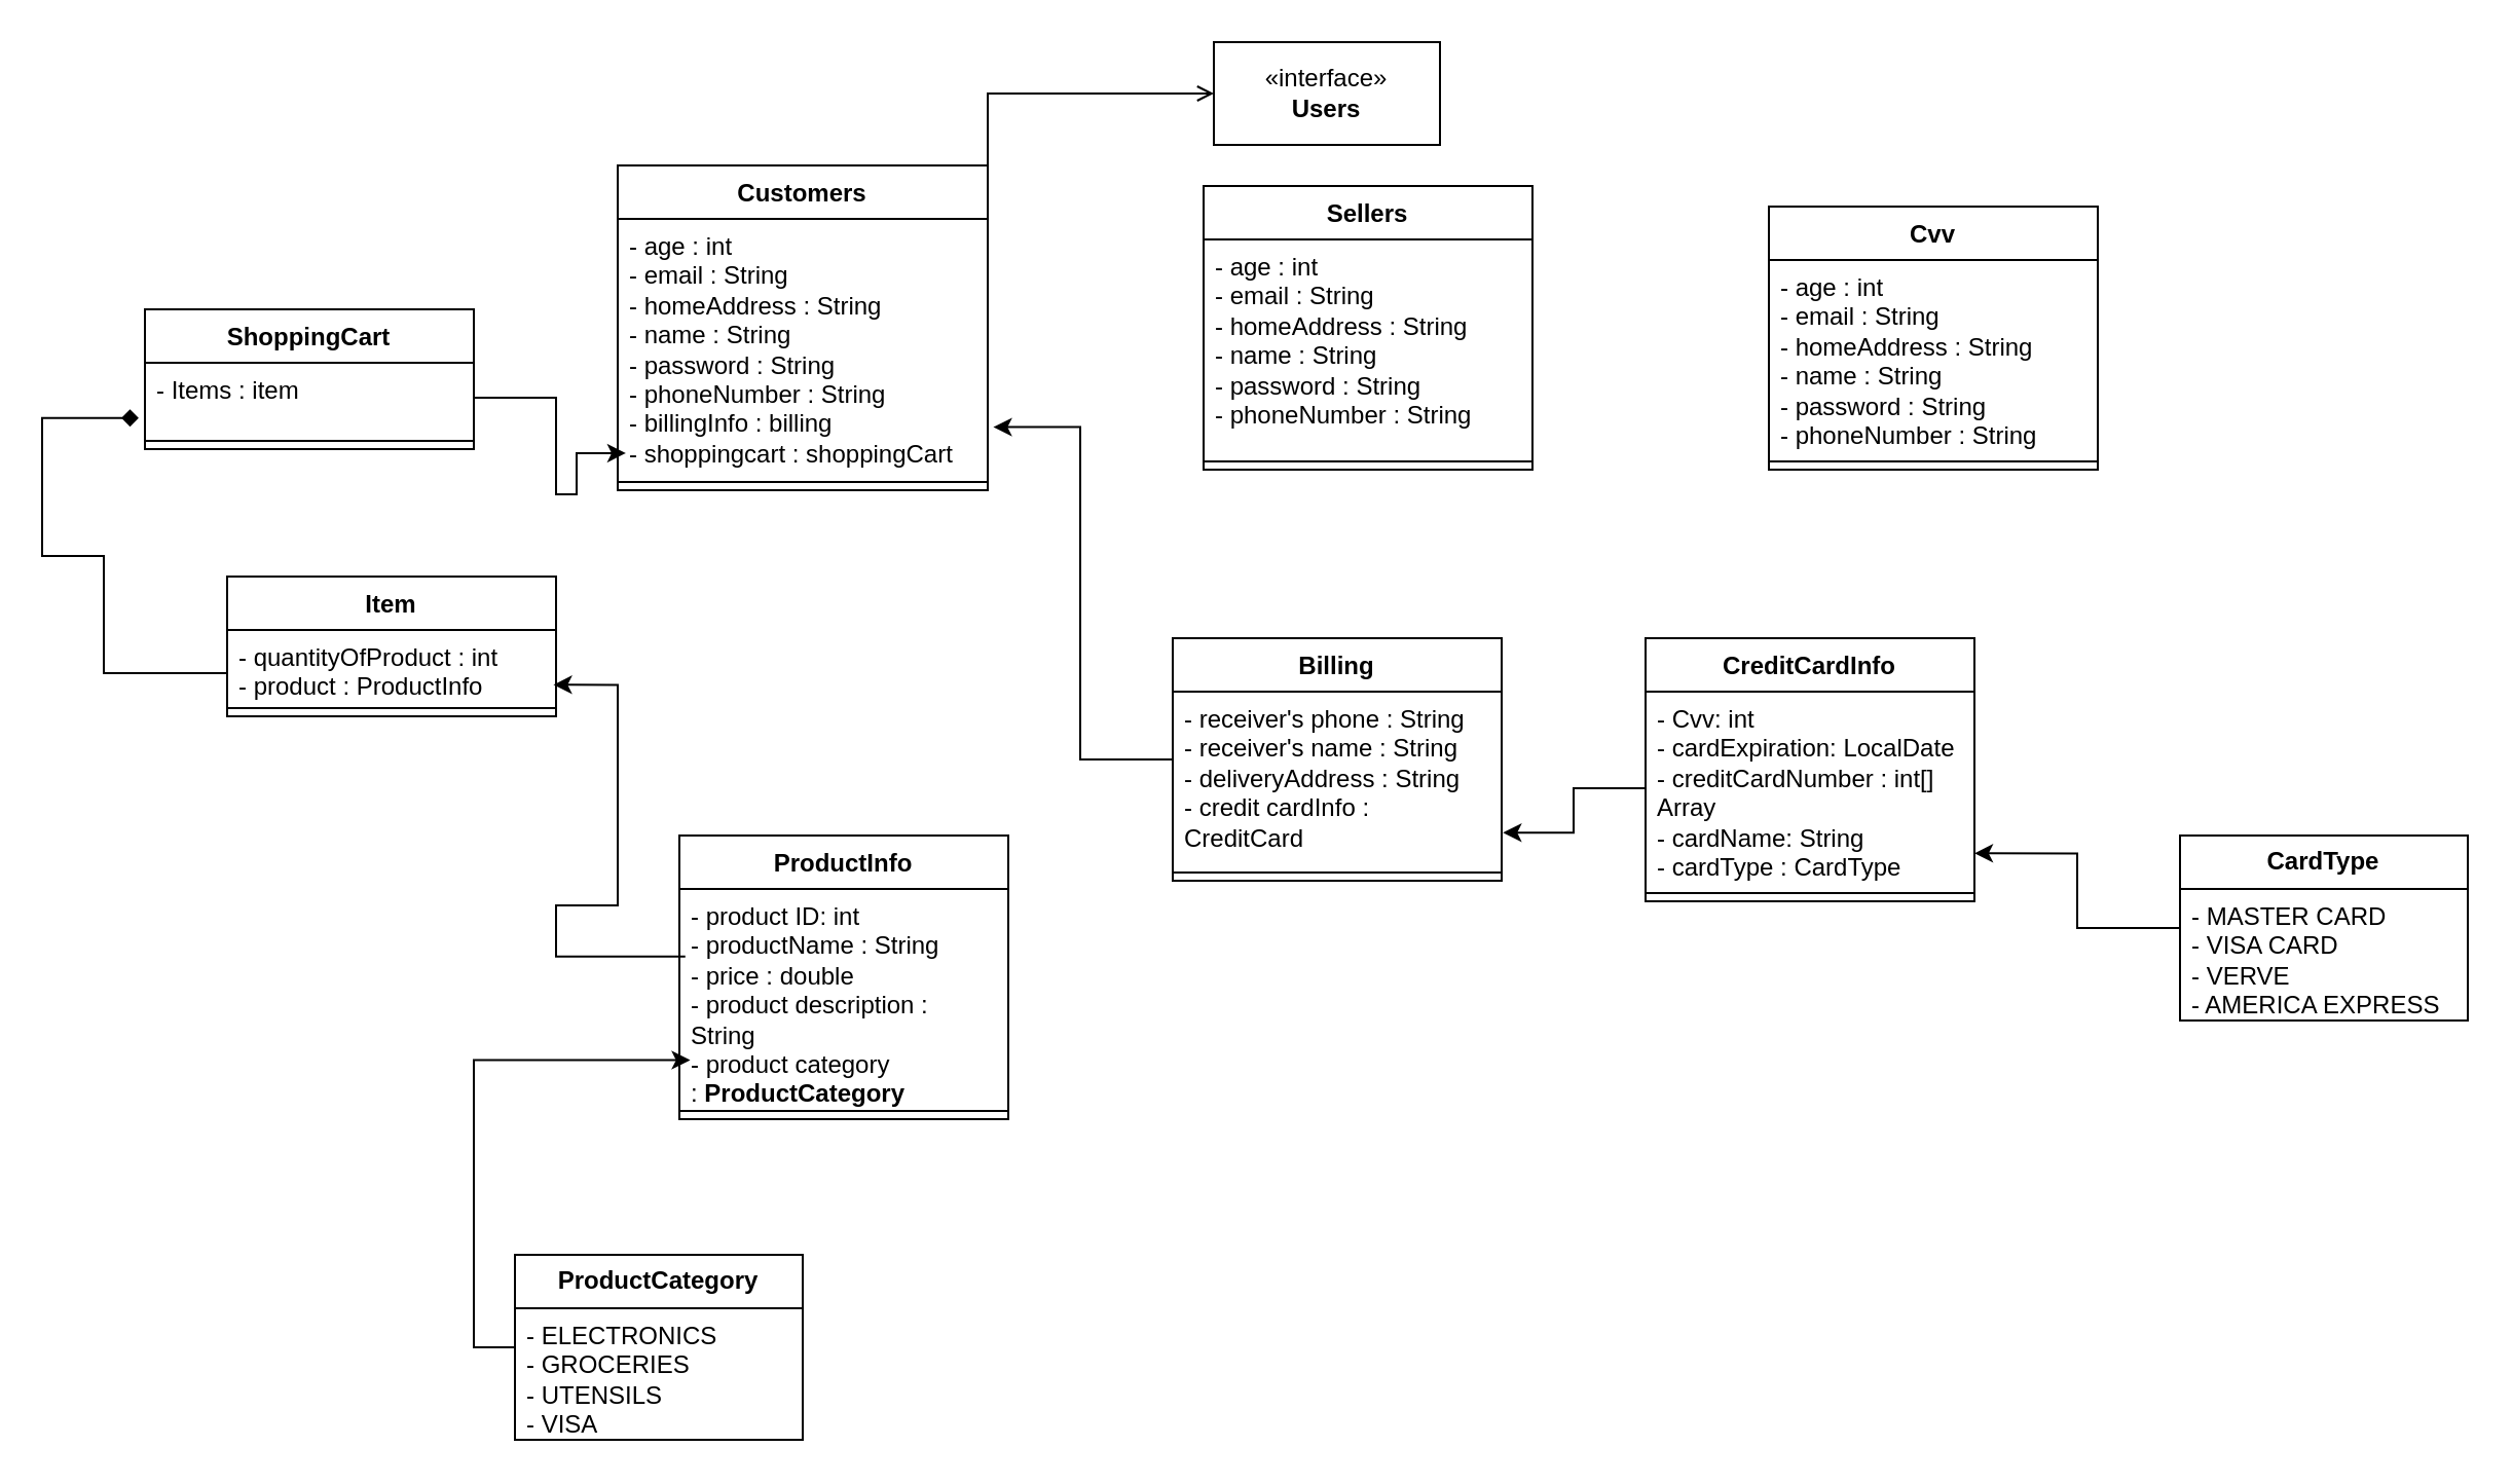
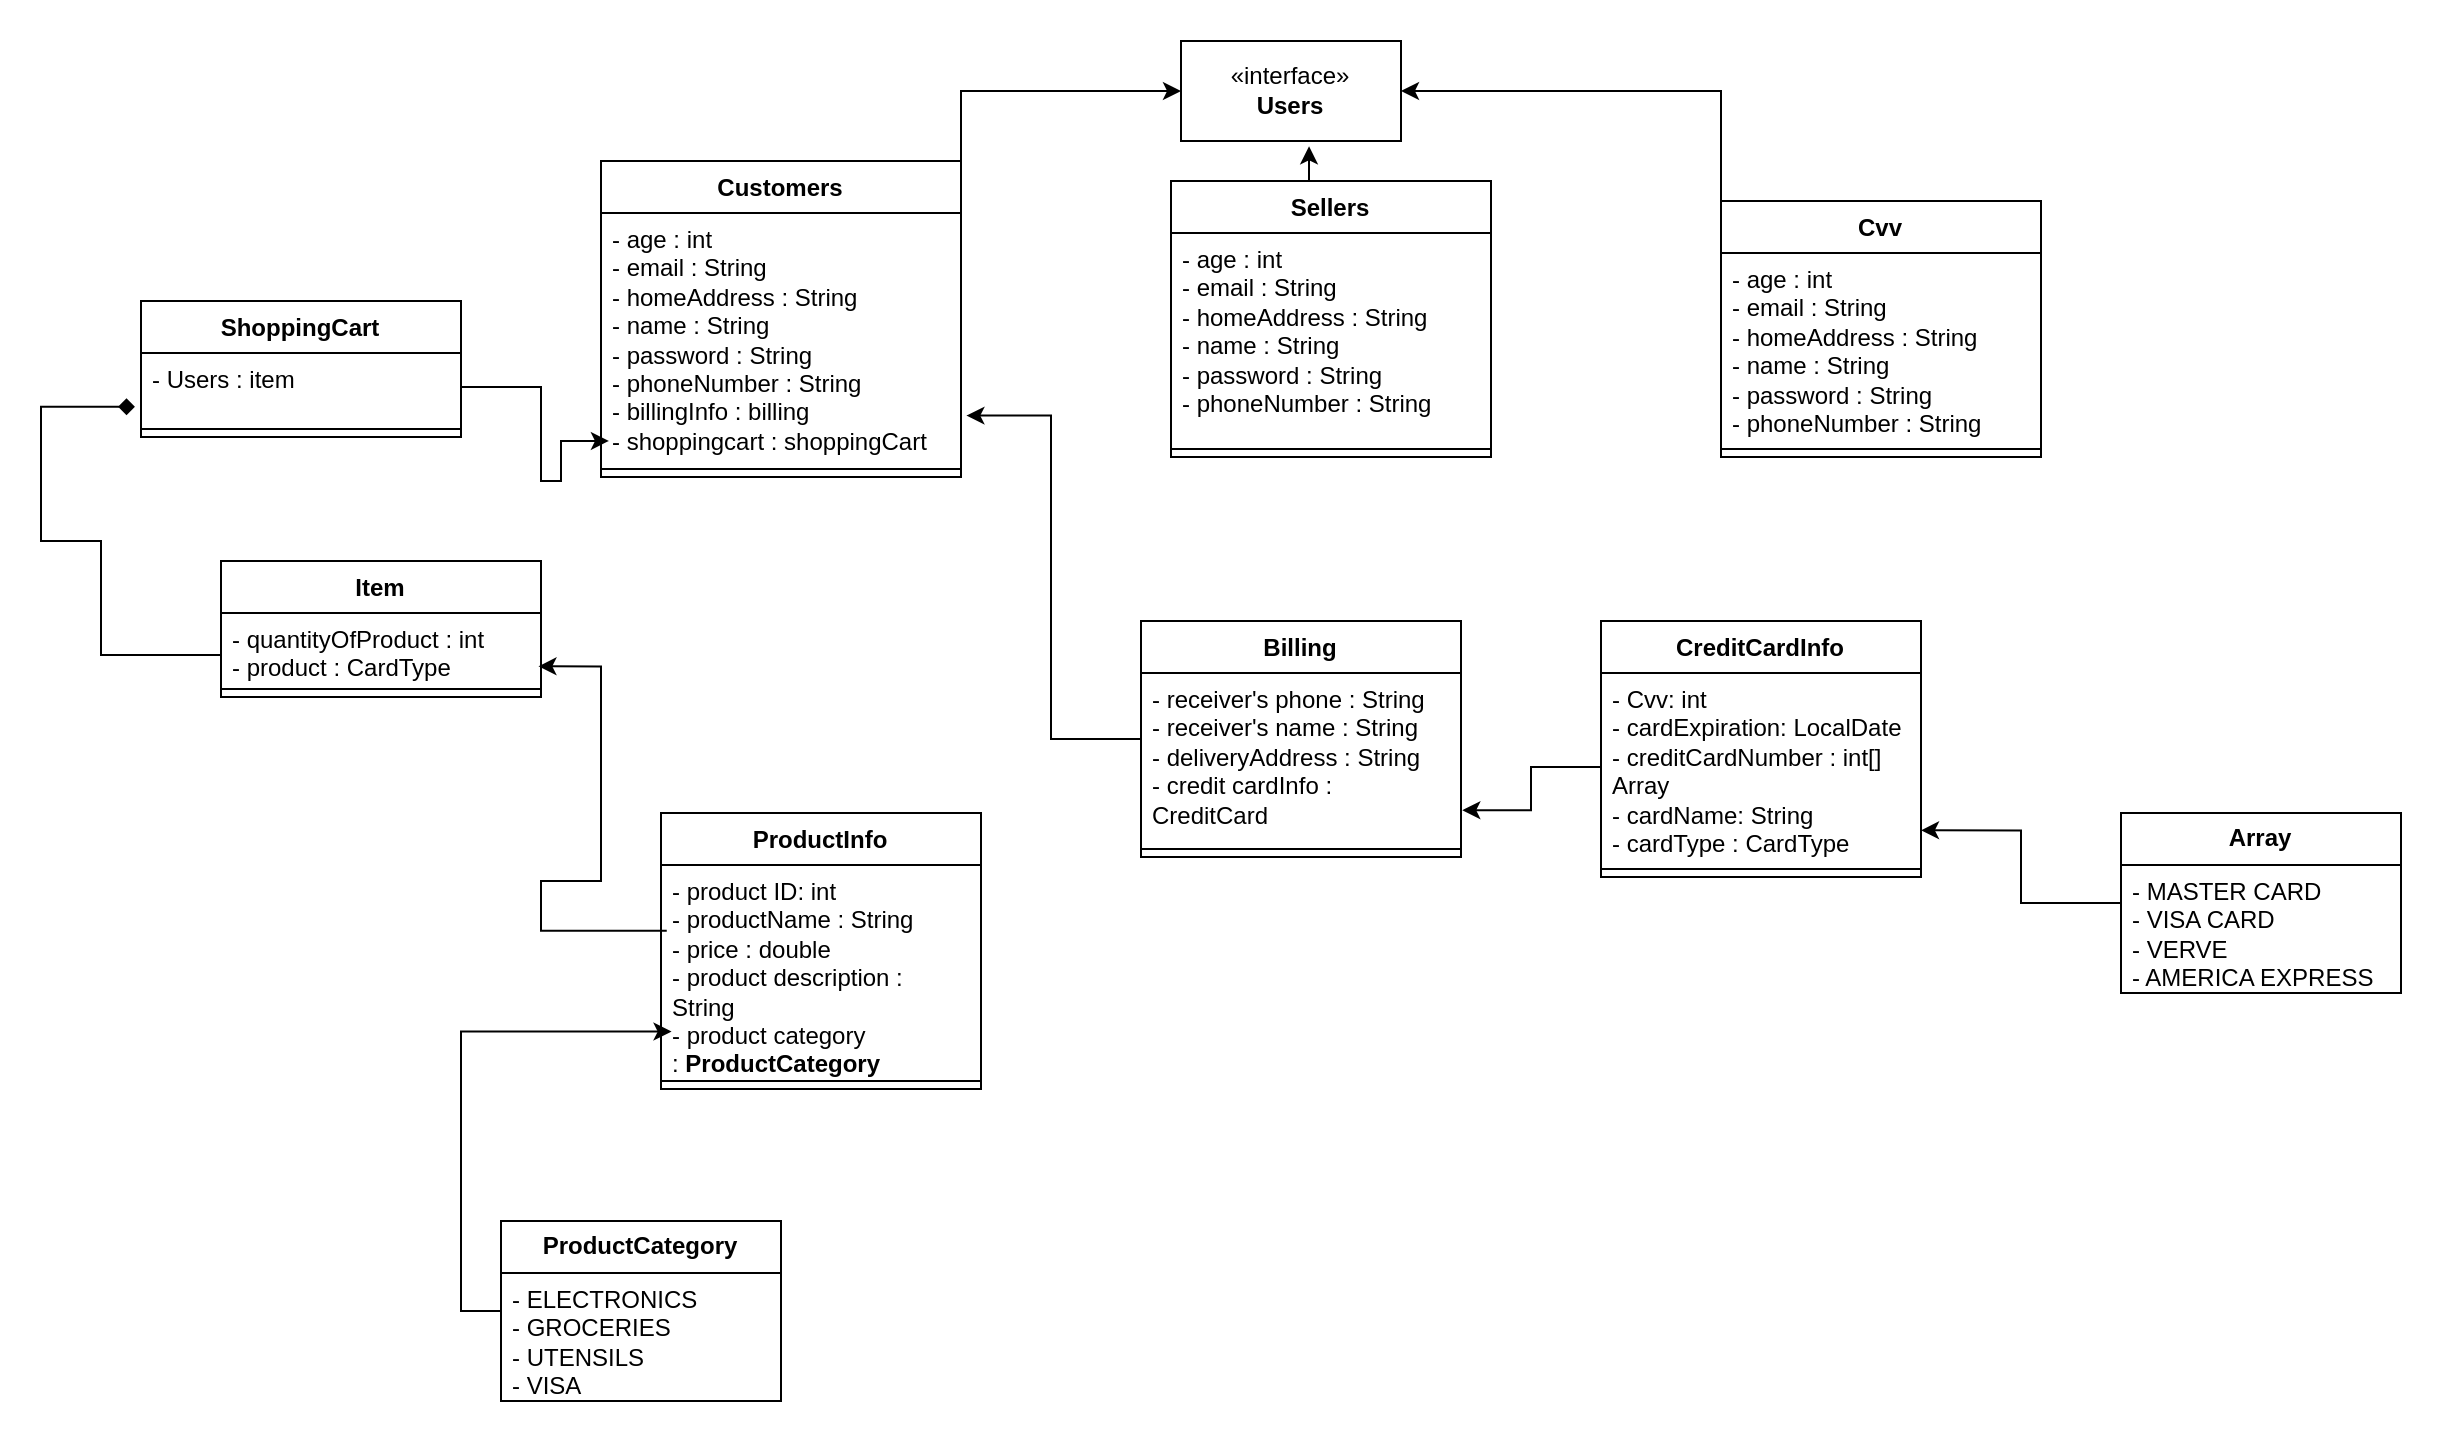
- <mxCell id="2" style="edgeStyle=orthogonalEdgeStyle;rounded=0;orthogonalLoop=1;jettySize=auto;html=1;exitX=1;exitY=0;exitDx=0;exitDy=0;entryX=0;entryY=0.5;entryDx=0;entryDy=0;endArrow=open;" edge="1" parent="1" source="3" target="30"><mxGeometry relative="1" as="geometry" /></mxCell>
+ <mxCell id="2" style="edgeStyle=orthogonalEdgeStyle;rounded=0;orthogonalLoop=1;jettySize=auto;html=1;exitX=1;exitY=0;exitDx=0;exitDy=0;entryX=0;entryY=0.5;entryDx=0;entryDy=0;" edge="1" parent="1" source="3" target="30"><mxGeometry relative="1" as="geometry" /></mxCell>
+ <mxCell id="9" style="edgeStyle=orthogonalEdgeStyle;rounded=0;orthogonalLoop=1;jettySize=auto;html=1;exitX=0;exitY=0;exitDx=0;exitDy=0;entryX=1;entryY=0.5;entryDx=0;entryDy=0;" edge="1" parent="1" source="10" target="30"><mxGeometry relative="1" as="geometry" /></mxCell>
+ <mxCell id="34" style="edgeStyle=orthogonalEdgeStyle;rounded=0;orthogonalLoop=1;jettySize=auto;html=1;exitX=0.5;exitY=0;exitDx=0;exitDy=0;entryX=0.582;entryY=1.053;entryDx=0;entryDy=0;entryPerimeter=0;" edge="1" parent="1" source="6" target="30"><mxGeometry relative="1" as="geometry" /></mxCell>
- <mxCell id="32" value="- Items : item" style="text;strokeColor=none;fillColor=none;align=left;verticalAlign=top;spacingLeft=4;spacingRight=4;overflow=hidden;rotatable=0;points=[[0,0.5],[1,0.5]];portConstraint=eastwest;whiteSpace=wrap;html=1;" vertex="1" parent="31"><mxGeometry y="26" width="160" height="34" as="geometry" /></mxCell>
+ <mxCell id="32" value="- Users : item" style="text;strokeColor=none;fillColor=none;align=left;verticalAlign=top;spacingLeft=4;spacingRight=4;overflow=hidden;rotatable=0;points=[[0,0.5],[1,0.5]];portConstraint=eastwest;whiteSpace=wrap;html=1;" vertex="1" parent="31"><mxGeometry y="26" width="160" height="34" as="geometry" /></mxCell>
- <mxCell id="18" value="- quantityOfProduct : int&lt;div&gt;- product : ProductInfo&lt;/div&gt;" style="text;strokeColor=none;fillColor=none;align=left;verticalAlign=top;spacingLeft=4;spacingRight=4;overflow=hidden;rotatable=0;points=[[0,0.5],[1,0.5]];portConstraint=eastwest;whiteSpace=wrap;html=1;" vertex="1" parent="17"><mxGeometry y="26" width="160" height="34" as="geometry" /></mxCell>
+ <mxCell id="18" value="- quantityOfProduct : int&lt;div&gt;- product : CardType&lt;/div&gt;" style="text;strokeColor=none;fillColor=none;align=left;verticalAlign=top;spacingLeft=4;spacingRight=4;overflow=hidden;rotatable=0;points=[[0,0.5],[1,0.5]];portConstraint=eastwest;whiteSpace=wrap;html=1;" vertex="1" parent="17"><mxGeometry y="26" width="160" height="34" as="geometry" /></mxCell>
- <mxCell id="28" value="&lt;span style=&quot;font-weight: 700;&quot;&gt;CardType&lt;/span&gt;" style="swimlane;fontStyle=0;childLayout=stackLayout;horizontal=1;startSize=26;fillColor=none;horizontalStack=0;resizeParent=1;resizeParentMax=0;resizeLast=0;collapsible=1;marginBottom=0;whiteSpace=wrap;html=1;" vertex="1" parent="1"><mxGeometry x="1060" y="406" width="140" height="90" as="geometry"><mxRectangle x="395" y="240" width="140" height="30" as="alternateBounds" /></mxGeometry></mxCell>
+ <mxCell id="28" value="&lt;span style=&quot;font-weight: 700;&quot;&gt;Array&lt;/span&gt;" style="swimlane;fontStyle=0;childLayout=stackLayout;horizontal=1;startSize=26;fillColor=none;horizontalStack=0;resizeParent=1;resizeParentMax=0;resizeLast=0;collapsible=1;marginBottom=0;whiteSpace=wrap;html=1;" vertex="1" parent="1"><mxGeometry x="1060" y="406" width="140" height="90" as="geometry"><mxRectangle x="395" y="240" width="140" height="30" as="alternateBounds" /></mxGeometry></mxCell>
